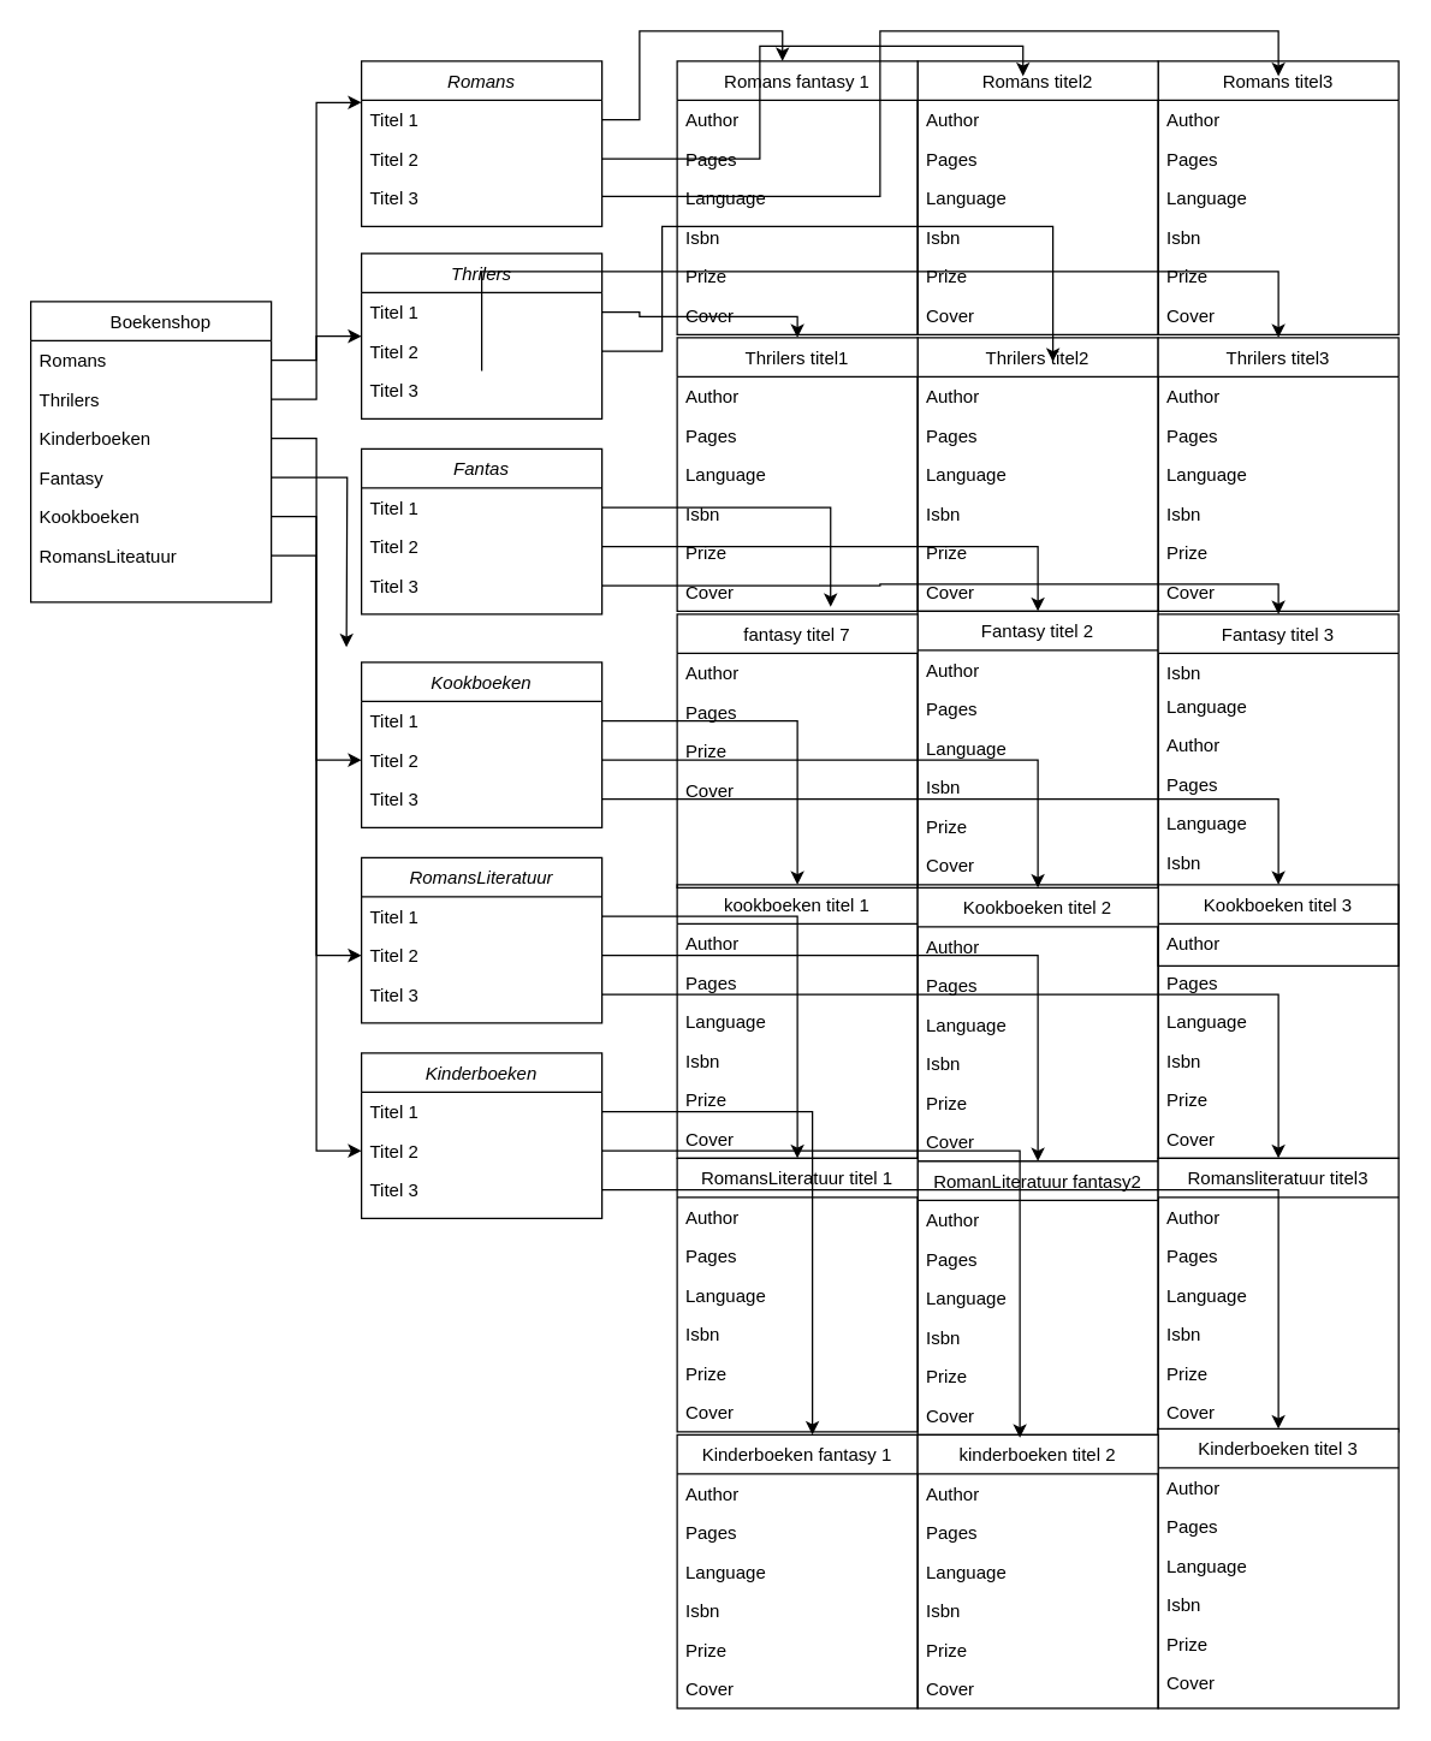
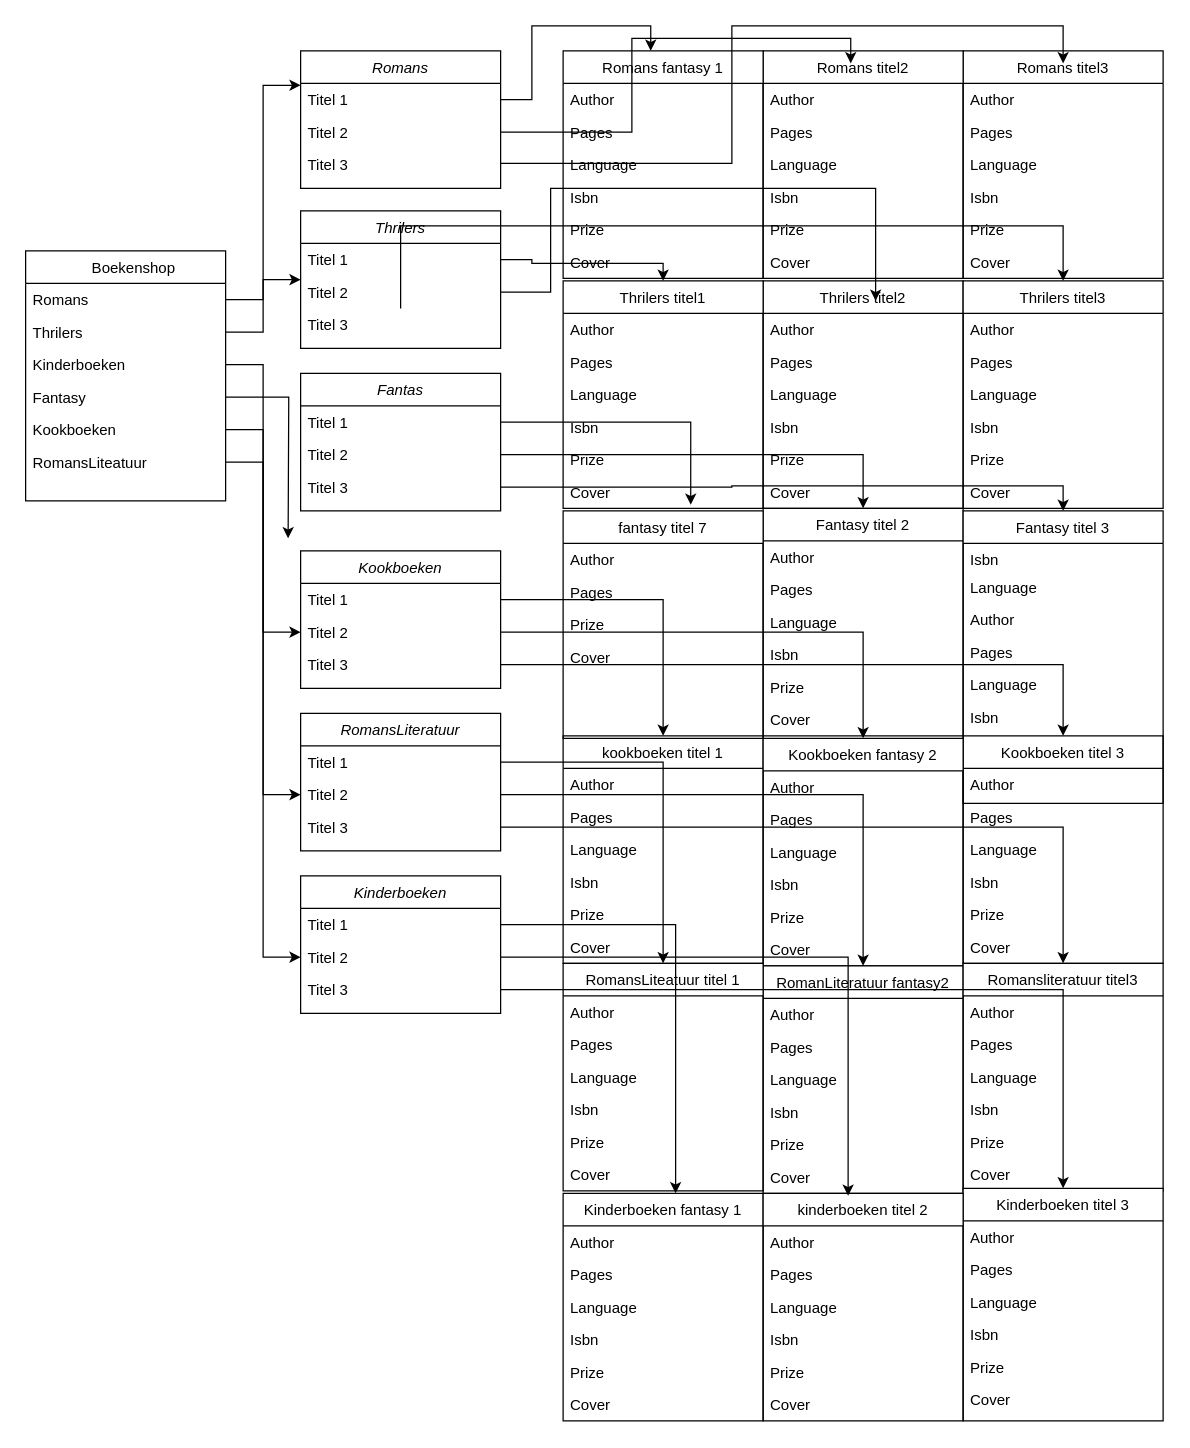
- <mxCell id="114" value="Kookboeken titel 2" style="swimlane;fontStyle=0;align=center;verticalAlign=top;childLayout=stackLayout;horizontal=1;startSize=26;horizontalStack=0;resizeParent=1;resizeLast=0;collapsible=1;marginBottom=0;rounded=0;shadow=0;strokeWidth=1;" parent="1" vertex="1"><mxGeometry x="610" y="590" width="160" height="182" as="geometry"><mxRectangle x="550" y="140" width="160" height="26" as="alternateBounds" /></mxGeometry></mxCell>
+ <mxCell id="114" value="Kookboeken fantasy 2" style="swimlane;fontStyle=0;align=center;verticalAlign=top;childLayout=stackLayout;horizontal=1;startSize=26;horizontalStack=0;resizeParent=1;resizeLast=0;collapsible=1;marginBottom=0;rounded=0;shadow=0;strokeWidth=1;" parent="1" vertex="1"><mxGeometry x="610" y="590" width="160" height="182" as="geometry"><mxRectangle x="550" y="140" width="160" height="26" as="alternateBounds" /></mxGeometry></mxCell>
- <mxCell id="135" value="RomansLiteratuur titel 1" style="swimlane;fontStyle=0;align=center;verticalAlign=top;childLayout=stackLayout;horizontal=1;startSize=26;horizontalStack=0;resizeParent=1;resizeLast=0;collapsible=1;marginBottom=0;rounded=0;shadow=0;strokeWidth=1;" parent="1" vertex="1"><mxGeometry x="450" y="770" width="160" height="182" as="geometry"><mxRectangle x="550" y="140" width="160" height="26" as="alternateBounds" /></mxGeometry></mxCell>
+ <mxCell id="135" value="RomansLiteatuur titel 1" style="swimlane;fontStyle=0;align=center;verticalAlign=top;childLayout=stackLayout;horizontal=1;startSize=26;horizontalStack=0;resizeParent=1;resizeLast=0;collapsible=1;marginBottom=0;rounded=0;shadow=0;strokeWidth=1;" parent="1" vertex="1"><mxGeometry x="450" y="770" width="160" height="182" as="geometry"><mxRectangle x="550" y="140" width="160" height="26" as="alternateBounds" /></mxGeometry></mxCell>
